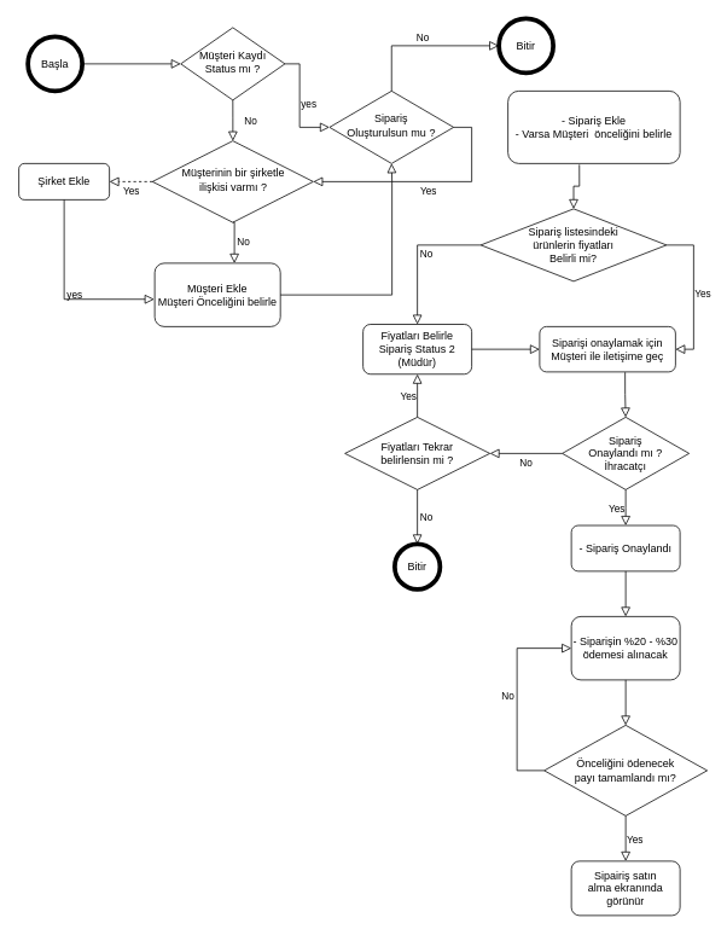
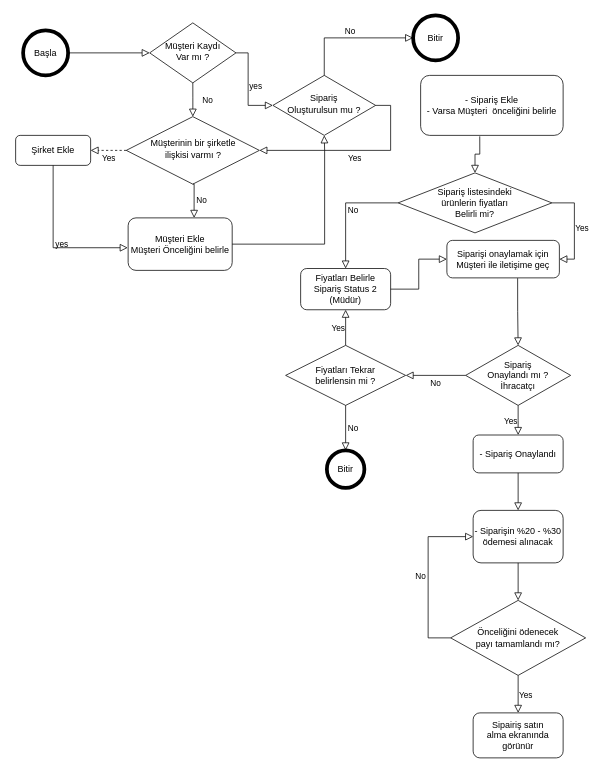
- <mxCell id="7" value="Müşteri Kaydı&lt;br&gt; Status mı ?" style="rhombus;whiteSpace=wrap;html=1;shadow=0;fontFamily=Helvetica;fontSize=12;align=center;strokeWidth=1;spacing=6;spacingTop=-4;" parent="1" vertex="1"><mxGeometry x="198.75" y="30" width="115" height="80" as="geometry" /></mxCell>
+ <mxCell id="7" value="Müşteri Kaydı&lt;br&gt; Var mı ?" style="rhombus;whiteSpace=wrap;html=1;shadow=0;fontFamily=Helvetica;fontSize=12;align=center;strokeWidth=1;spacing=6;spacingTop=-4;" parent="1" vertex="1"><mxGeometry x="198.75" y="30" width="115" height="80" as="geometry" /></mxCell>
- <mxCell id="32" value="Siparişi onaylamak için Müşteri ile iletişime geç" style="rounded=1;whiteSpace=wrap;html=1;fontSize=12;glass=0;strokeWidth=1;shadow=0;" parent="1" vertex="1"><mxGeometry x="595" y="360" width="150" height="50" as="geometry" /></mxCell>
+ <mxCell id="32" value="Siparişi onaylamak için Müşteri ile iletişime geç" style="rounded=1;whiteSpace=wrap;html=1;fontSize=12;glass=0;strokeWidth=1;shadow=0;" parent="1" vertex="1"><mxGeometry x="595" y="320" width="150" height="50" as="geometry" /></mxCell>
